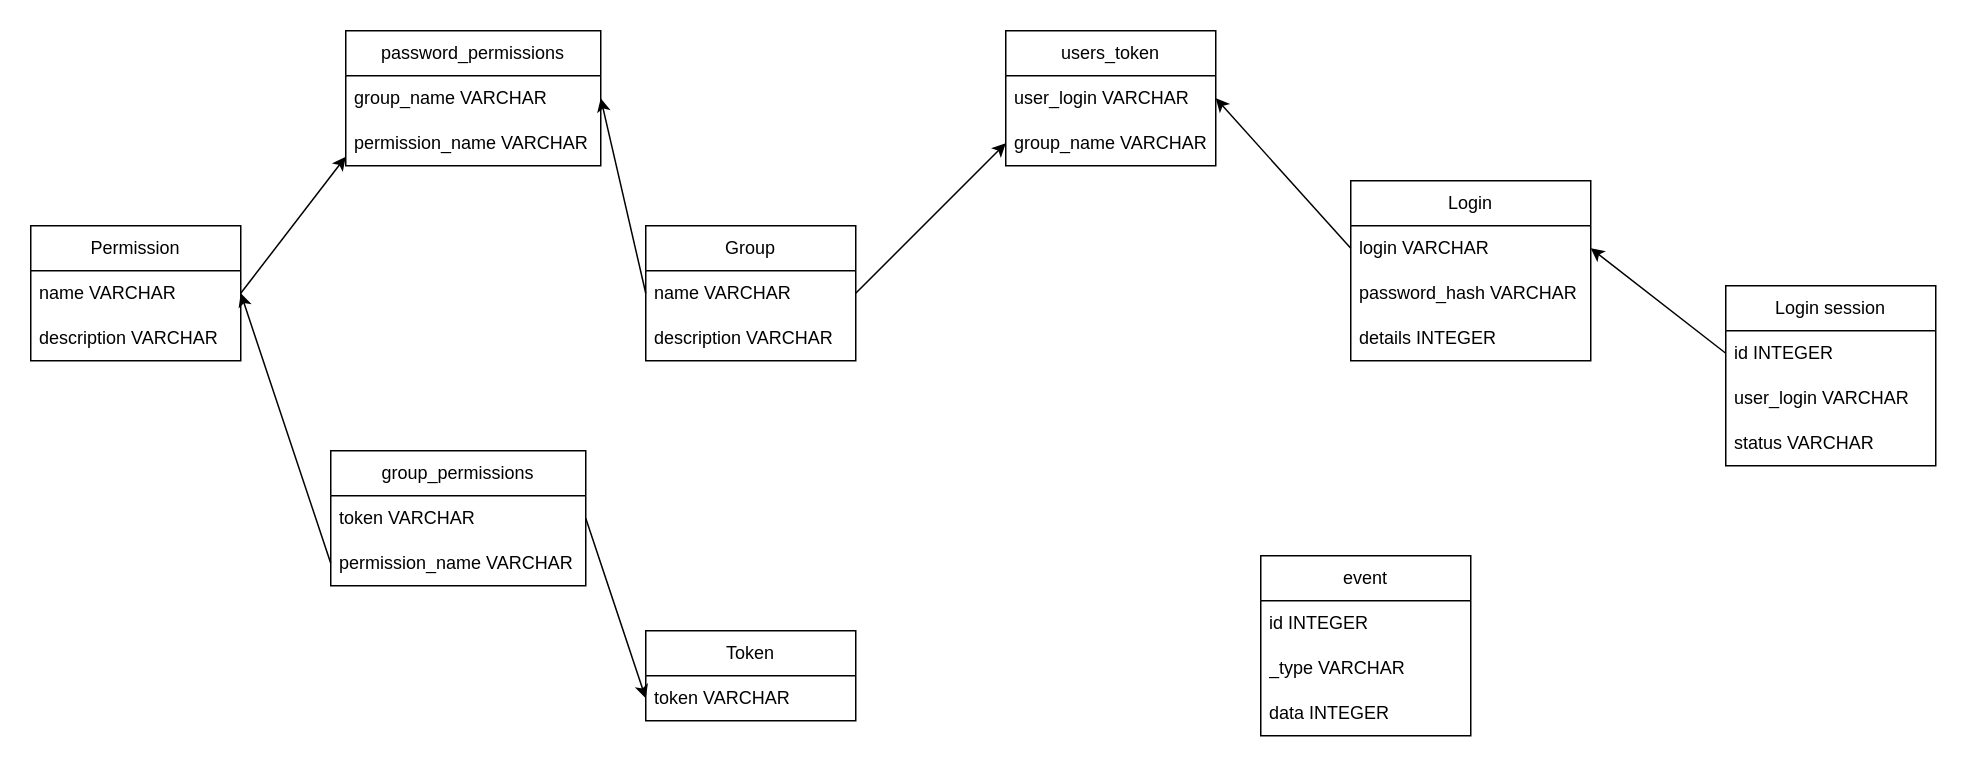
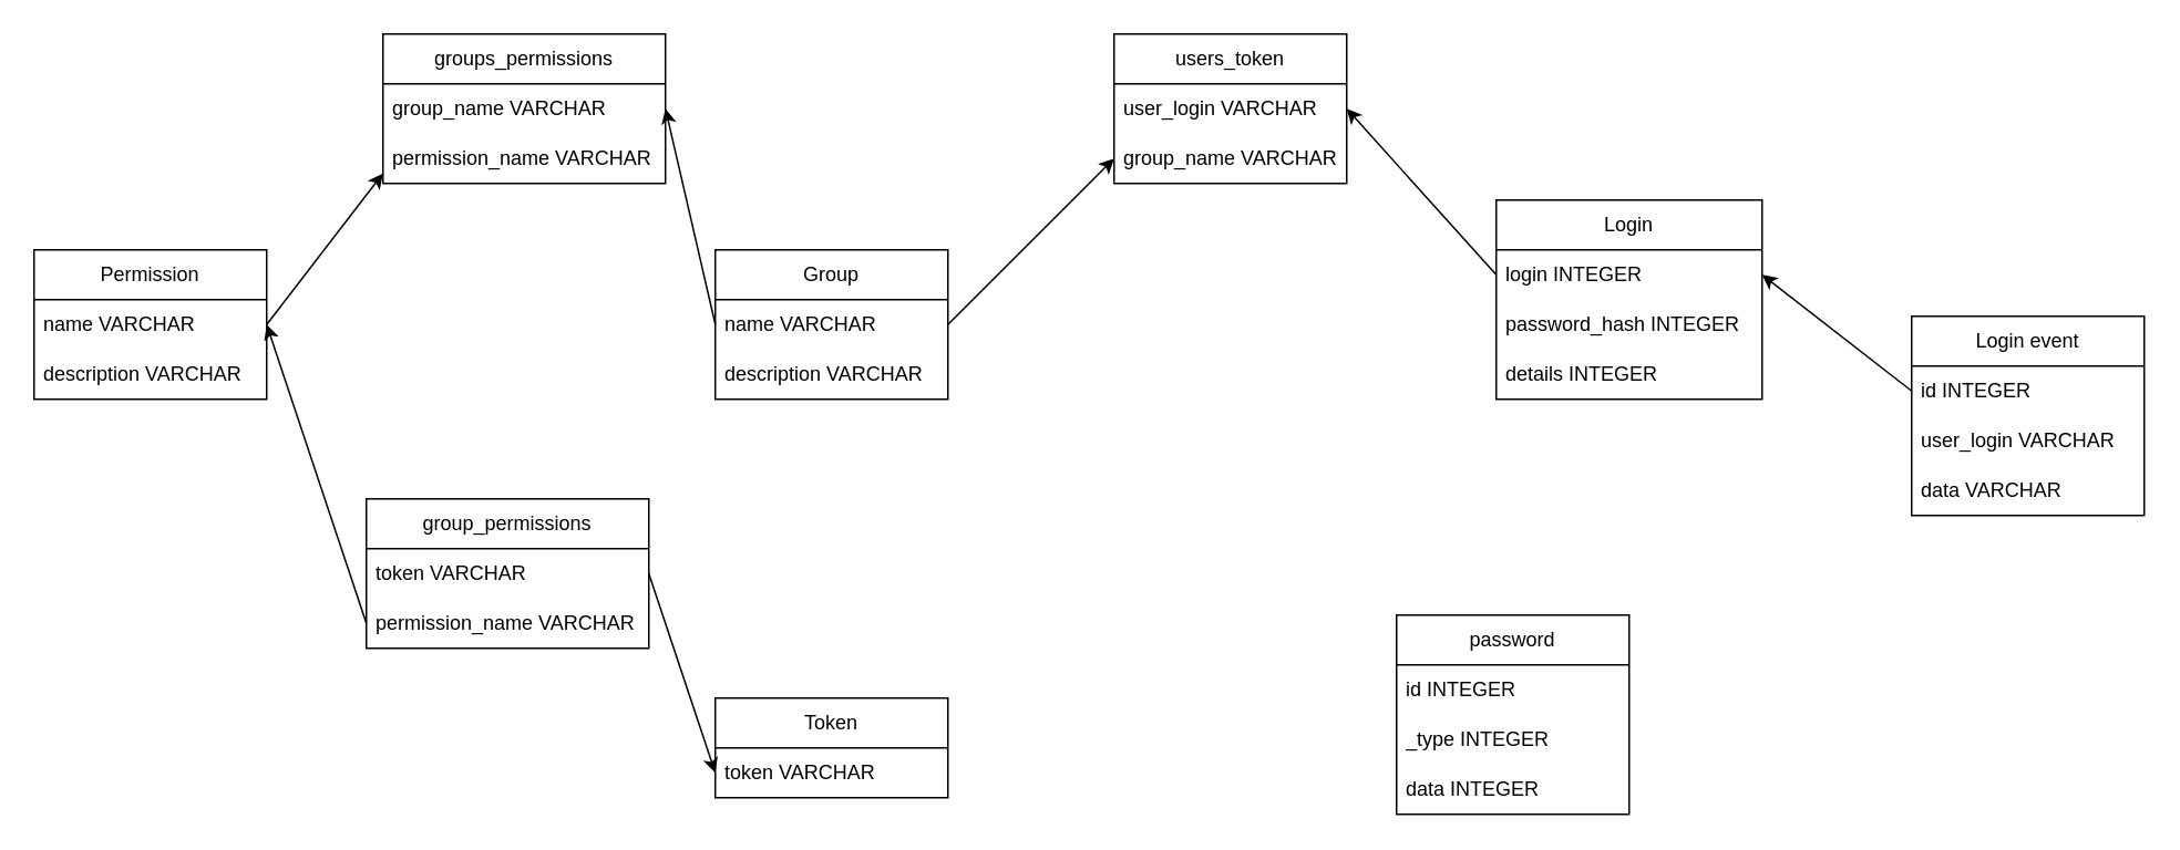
- <mxCell id="8" value="password_permissions" style="swimlane;fontStyle=0;childLayout=stackLayout;horizontal=1;startSize=30;horizontalStack=0;resizeParent=1;resizeParentMax=0;resizeLast=0;collapsible=1;marginBottom=0;whiteSpace=wrap;html=1;fillStyle=auto;" parent="1" vertex="1"><mxGeometry x="230" y="20" width="170" height="90" as="geometry" /></mxCell>
+ <mxCell id="8" value="groups_permissions" style="swimlane;fontStyle=0;childLayout=stackLayout;horizontal=1;startSize=30;horizontalStack=0;resizeParent=1;resizeParentMax=0;resizeLast=0;collapsible=1;marginBottom=0;whiteSpace=wrap;html=1;fillStyle=auto;" parent="1" vertex="1"><mxGeometry x="230" y="20" width="170" height="90" as="geometry" /></mxCell>
- <mxCell id="13" value="login VARCHAR" style="text;strokeColor=none;fillColor=none;align=left;verticalAlign=middle;spacingLeft=4;spacingRight=4;overflow=hidden;points=[[0,0.5],[1,0.5]];portConstraint=eastwest;rotatable=0;whiteSpace=wrap;html=1;fillStyle=auto;" parent="12" vertex="1"><mxGeometry y="30" width="160" height="30" as="geometry" /></mxCell>
+ <mxCell id="13" value="login INTEGER" style="text;strokeColor=none;fillColor=none;align=left;verticalAlign=middle;spacingLeft=4;spacingRight=4;overflow=hidden;points=[[0,0.5],[1,0.5]];portConstraint=eastwest;rotatable=0;whiteSpace=wrap;html=1;fillStyle=auto;" parent="12" vertex="1"><mxGeometry y="30" width="160" height="30" as="geometry" /></mxCell>
- <mxCell id="14" value="password_hash&amp;nbsp;VARCHAR" style="text;strokeColor=none;fillColor=none;align=left;verticalAlign=middle;spacingLeft=4;spacingRight=4;overflow=hidden;points=[[0,0.5],[1,0.5]];portConstraint=eastwest;rotatable=0;whiteSpace=wrap;html=1;fillStyle=auto;" parent="12" vertex="1"><mxGeometry y="60" width="160" height="30" as="geometry" /></mxCell>
+ <mxCell id="14" value="password_hash&amp;nbsp;INTEGER" style="text;strokeColor=none;fillColor=none;align=left;verticalAlign=middle;spacingLeft=4;spacingRight=4;overflow=hidden;points=[[0,0.5],[1,0.5]];portConstraint=eastwest;rotatable=0;whiteSpace=wrap;html=1;fillStyle=auto;" parent="12" vertex="1"><mxGeometry y="60" width="160" height="30" as="geometry" /></mxCell>
- <mxCell id="33" value="Login session" style="swimlane;fontStyle=0;childLayout=stackLayout;horizontal=1;startSize=30;horizontalStack=0;resizeParent=1;resizeParentMax=0;resizeLast=0;collapsible=1;marginBottom=0;whiteSpace=wrap;html=1;" parent="1" vertex="1"><mxGeometry x="1150" y="190" width="140" height="120" as="geometry" /></mxCell>
+ <mxCell id="33" value="Login event" style="swimlane;fontStyle=0;childLayout=stackLayout;horizontal=1;startSize=30;horizontalStack=0;resizeParent=1;resizeParentMax=0;resizeLast=0;collapsible=1;marginBottom=0;whiteSpace=wrap;html=1;" parent="1" vertex="1"><mxGeometry x="1150" y="190" width="140" height="120" as="geometry" /></mxCell>
- <mxCell id="36" value="status VARCHAR" style="text;strokeColor=none;fillColor=none;align=left;verticalAlign=middle;spacingLeft=4;spacingRight=4;overflow=hidden;points=[[0,0.5],[1,0.5]];portConstraint=eastwest;rotatable=0;whiteSpace=wrap;html=1;" parent="33" vertex="1"><mxGeometry y="90" width="140" height="30" as="geometry" /></mxCell>
+ <mxCell id="36" value="data VARCHAR" style="text;strokeColor=none;fillColor=none;align=left;verticalAlign=middle;spacingLeft=4;spacingRight=4;overflow=hidden;points=[[0,0.5],[1,0.5]];portConstraint=eastwest;rotatable=0;whiteSpace=wrap;html=1;" parent="33" vertex="1"><mxGeometry y="90" width="140" height="30" as="geometry" /></mxCell>
- <mxCell id="29" value="event" style="swimlane;fontStyle=0;childLayout=stackLayout;horizontal=1;startSize=30;horizontalStack=0;resizeParent=1;resizeParentMax=0;resizeLast=0;collapsible=1;marginBottom=0;whiteSpace=wrap;html=1;fillStyle=auto;" parent="1" vertex="1"><mxGeometry x="840" y="370" width="140" height="120" as="geometry" /></mxCell>
+ <mxCell id="29" value="password" style="swimlane;fontStyle=0;childLayout=stackLayout;horizontal=1;startSize=30;horizontalStack=0;resizeParent=1;resizeParentMax=0;resizeLast=0;collapsible=1;marginBottom=0;whiteSpace=wrap;html=1;fillStyle=auto;" parent="1" vertex="1"><mxGeometry x="840" y="370" width="140" height="120" as="geometry" /></mxCell>
- <mxCell id="31" value="_type VARCHAR" style="text;strokeColor=none;fillColor=none;align=left;verticalAlign=middle;spacingLeft=4;spacingRight=4;overflow=hidden;points=[[0,0.5],[1,0.5]];portConstraint=eastwest;rotatable=0;whiteSpace=wrap;html=1;fillStyle=auto;" parent="29" vertex="1"><mxGeometry y="60" width="140" height="30" as="geometry" /></mxCell>
+ <mxCell id="31" value="_type INTEGER" style="text;strokeColor=none;fillColor=none;align=left;verticalAlign=middle;spacingLeft=4;spacingRight=4;overflow=hidden;points=[[0,0.5],[1,0.5]];portConstraint=eastwest;rotatable=0;whiteSpace=wrap;html=1;fillStyle=auto;" parent="29" vertex="1"><mxGeometry y="60" width="140" height="30" as="geometry" /></mxCell>
